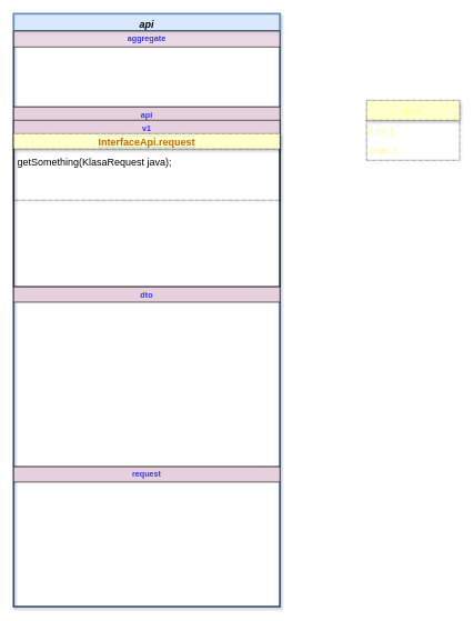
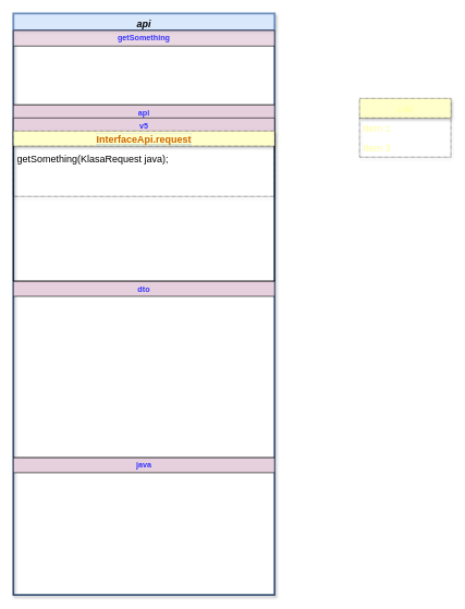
- <mxCell id="3" value="&lt;font color=&quot;#3333ff&quot;&gt;aggregate&lt;/font&gt;" style="swimlane;whiteSpace=wrap;html=1;fillOpacity=83;fillColor=#E6D0DE;startSize=24;" vertex="1" parent="2"><mxGeometry y="26" width="400" height="114" as="geometry"><mxRectangle y="26" width="330" height="30" as="alternateBounds" /></mxGeometry></mxCell>
+ <mxCell id="3" value="&lt;font color=&quot;#3333ff&quot;&gt;getSomething&lt;/font&gt;" style="swimlane;whiteSpace=wrap;html=1;fillOpacity=83;fillColor=#E6D0DE;startSize=24;" vertex="1" parent="2"><mxGeometry y="26" width="400" height="114" as="geometry"><mxRectangle y="26" width="330" height="30" as="alternateBounds" /></mxGeometry></mxCell>
- <mxCell id="10" value="Item" style="swimlane;fontStyle=0;childLayout=stackLayout;horizontal=1;startSize=30;horizontalStack=0;resizeParent=1;resizeParentMax=0;resizeLast=0;collapsible=1;marginBottom=0;whiteSpace=wrap;html=1;shadow=1;glass=0;dashed=1;dashPattern=1 1;labelBackgroundColor=#FFFFCC;strokeWidth=1;fontSize=15;fontColor=#FFFF99;fillColor=#FFFFCC;gradientColor=none;" vertex="1" parent="1"><mxGeometry x="550" y="150" width="140" height="90" as="geometry" /></mxCell>
+ <mxCell id="10" value="List" style="swimlane;fontStyle=0;childLayout=stackLayout;horizontal=1;startSize=30;horizontalStack=0;resizeParent=1;resizeParentMax=0;resizeLast=0;collapsible=1;marginBottom=0;whiteSpace=wrap;html=1;shadow=1;glass=0;dashed=1;dashPattern=1 1;labelBackgroundColor=#FFFFCC;strokeWidth=1;fontSize=15;fontColor=#FFFF99;fillColor=#FFFFCC;gradientColor=none;" vertex="1" parent="1"><mxGeometry x="550" y="150" width="140" height="90" as="geometry" /></mxCell>
- <mxCell id="5" value="&lt;font color=&quot;#3333ff&quot;&gt;v1&lt;/font&gt;" style="swimlane;whiteSpace=wrap;html=1;startSize=23;fillColor=#E6D0DE;" vertex="1" parent="4"><mxGeometry y="20" width="400" height="250" as="geometry"><mxRectangle y="20" width="400" height="250" as="alternateBounds" /></mxGeometry></mxCell>
+ <mxCell id="5" value="&lt;font color=&quot;#3333ff&quot;&gt;v5&lt;/font&gt;" style="swimlane;whiteSpace=wrap;html=1;startSize=23;fillColor=#E6D0DE;" vertex="1" parent="4"><mxGeometry y="20" width="400" height="250" as="geometry"><mxRectangle y="20" width="400" height="250" as="alternateBounds" /></mxGeometry></mxCell>
- <mxCell id="11" value="List 1" style="text;strokeColor=none;fillColor=none;align=left;verticalAlign=middle;spacingLeft=4;spacingRight=4;overflow=hidden;points=[[0,0.5],[1,0.5]];portConstraint=eastwest;rotatable=0;whiteSpace=wrap;html=1;fontSize=15;fontColor=#FFFF99;" vertex="1" parent="10"><mxGeometry y="30" width="140" height="30" as="geometry" /></mxCell>
+ <mxCell id="11" value="Item 1" style="text;strokeColor=none;fillColor=none;align=left;verticalAlign=middle;spacingLeft=4;spacingRight=4;overflow=hidden;points=[[0,0.5],[1,0.5]];portConstraint=eastwest;rotatable=0;whiteSpace=wrap;html=1;fontSize=15;fontColor=#FFFF99;" vertex="1" parent="10"><mxGeometry y="30" width="140" height="30" as="geometry" /></mxCell>
- <mxCell id="9" value="&lt;font color=&quot;#3333ff&quot;&gt;request&lt;/font&gt;" style="swimlane;whiteSpace=wrap;html=1;startSize=23;fillColor=#E6D0DE;" vertex="1" parent="2"><mxGeometry y="680" width="400" height="210" as="geometry"><mxRectangle y="370" width="330" height="30" as="alternateBounds" /></mxGeometry></mxCell>
+ <mxCell id="9" value="&lt;font color=&quot;#3333ff&quot;&gt;java&lt;/font&gt;" style="swimlane;whiteSpace=wrap;html=1;startSize=23;fillColor=#E6D0DE;" vertex="1" parent="2"><mxGeometry y="680" width="400" height="210" as="geometry"><mxRectangle y="370" width="330" height="30" as="alternateBounds" /></mxGeometry></mxCell>
